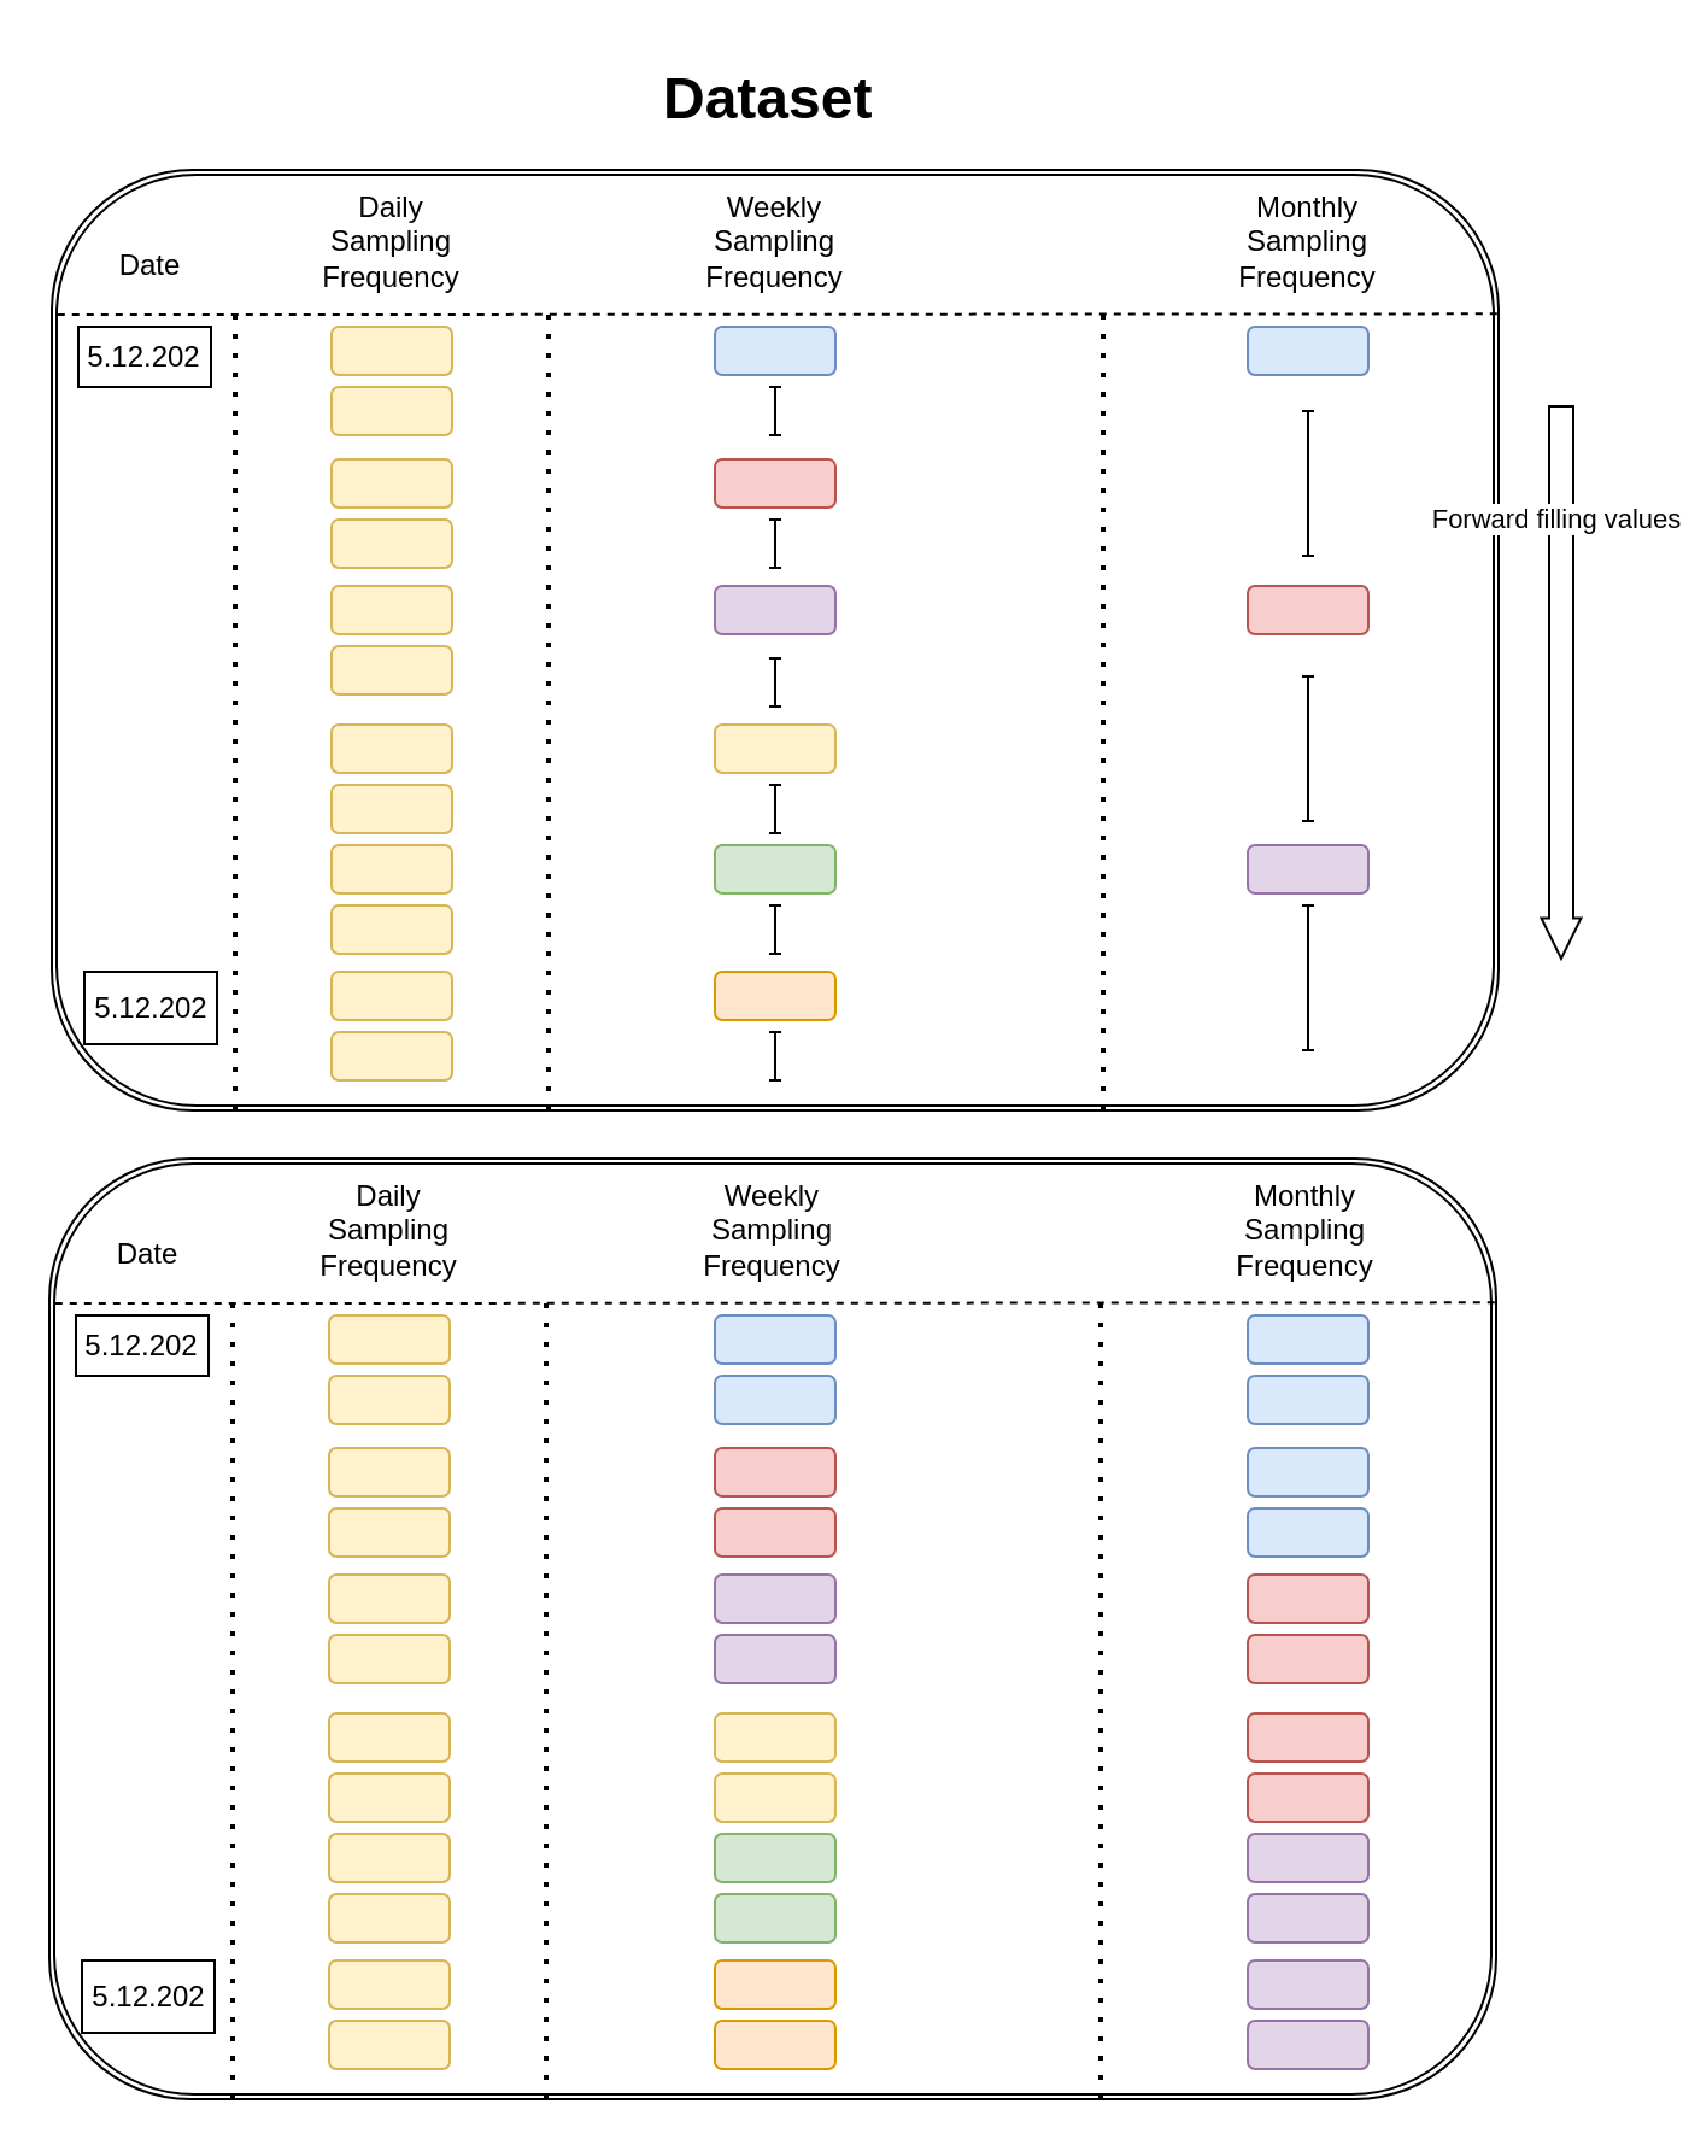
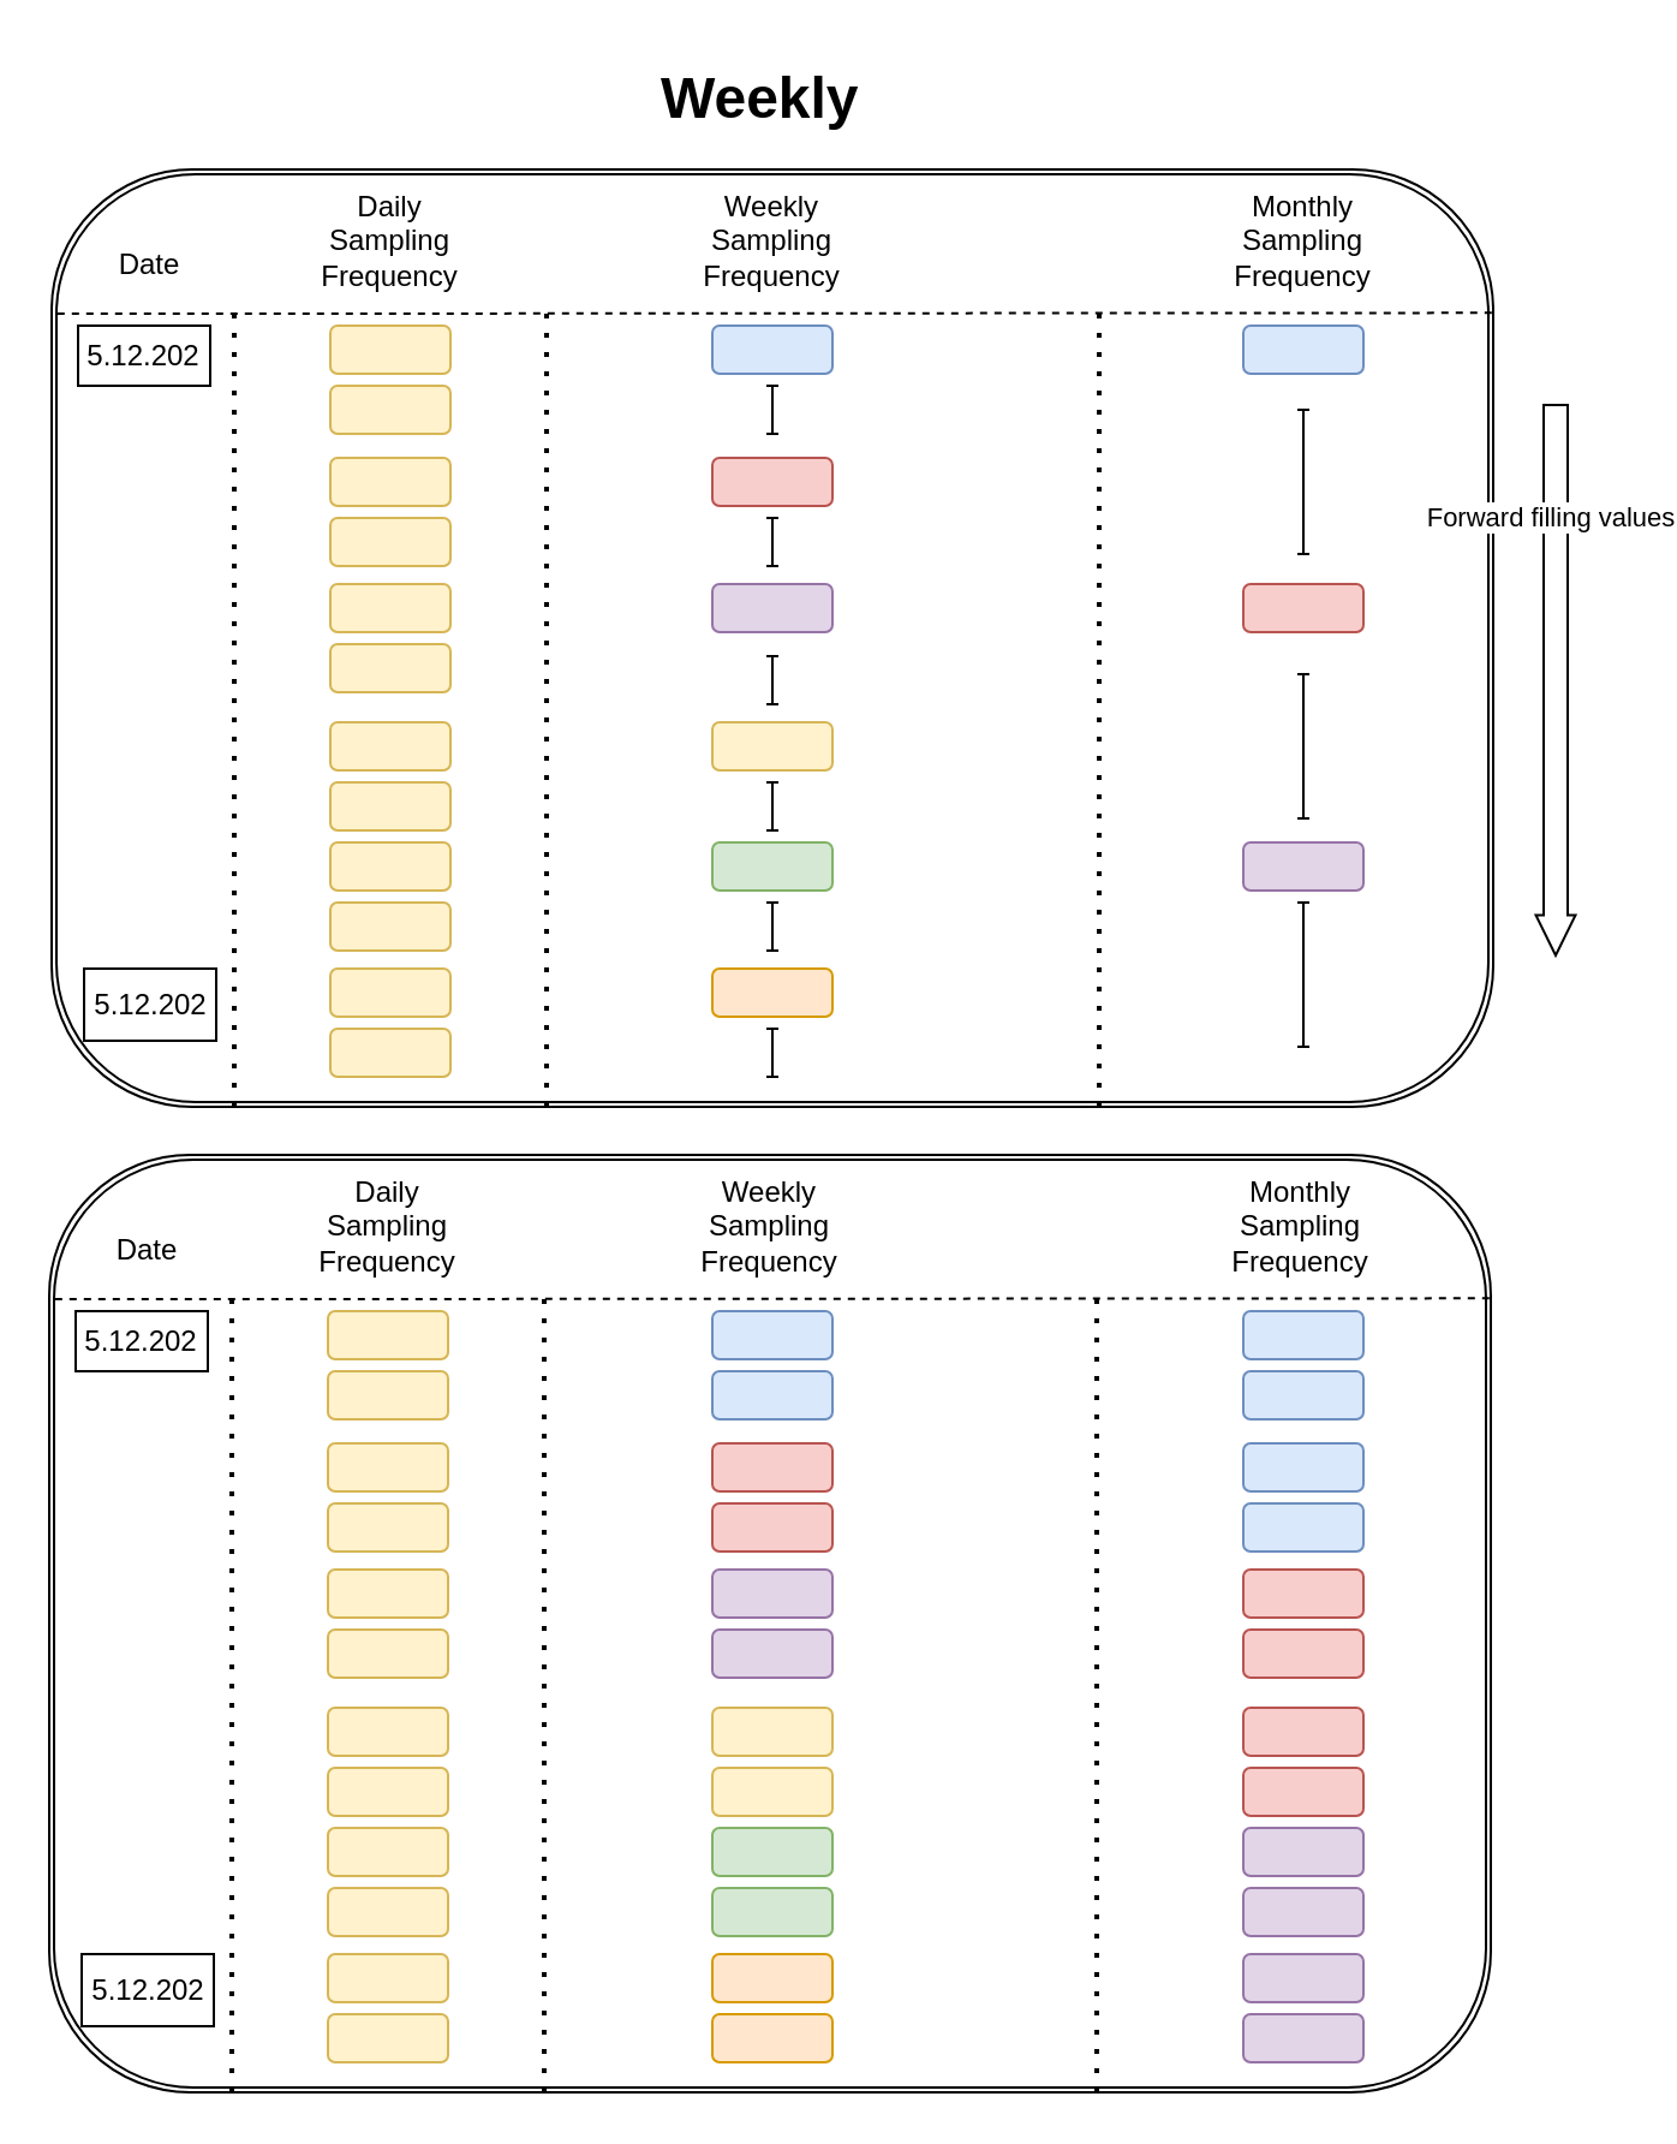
- <mxCell id="3" value="&lt;h1 style=&quot;margin-top: 0px;&quot;&gt;Dataset&lt;/h1&gt;" style="text;html=1;whiteSpace=wrap;overflow=hidden;rounded=0;" vertex="1" parent="1"><mxGeometry x="273" y="20" width="96" height="40" as="geometry" /></mxCell>
+ <mxCell id="3" value="&lt;h1 style=&quot;margin-top: 0px;&quot;&gt;Weekly&lt;/h1&gt;" style="text;html=1;whiteSpace=wrap;overflow=hidden;rounded=0;" vertex="1" parent="1"><mxGeometry x="273" y="20" width="96" height="40" as="geometry" /></mxCell>
